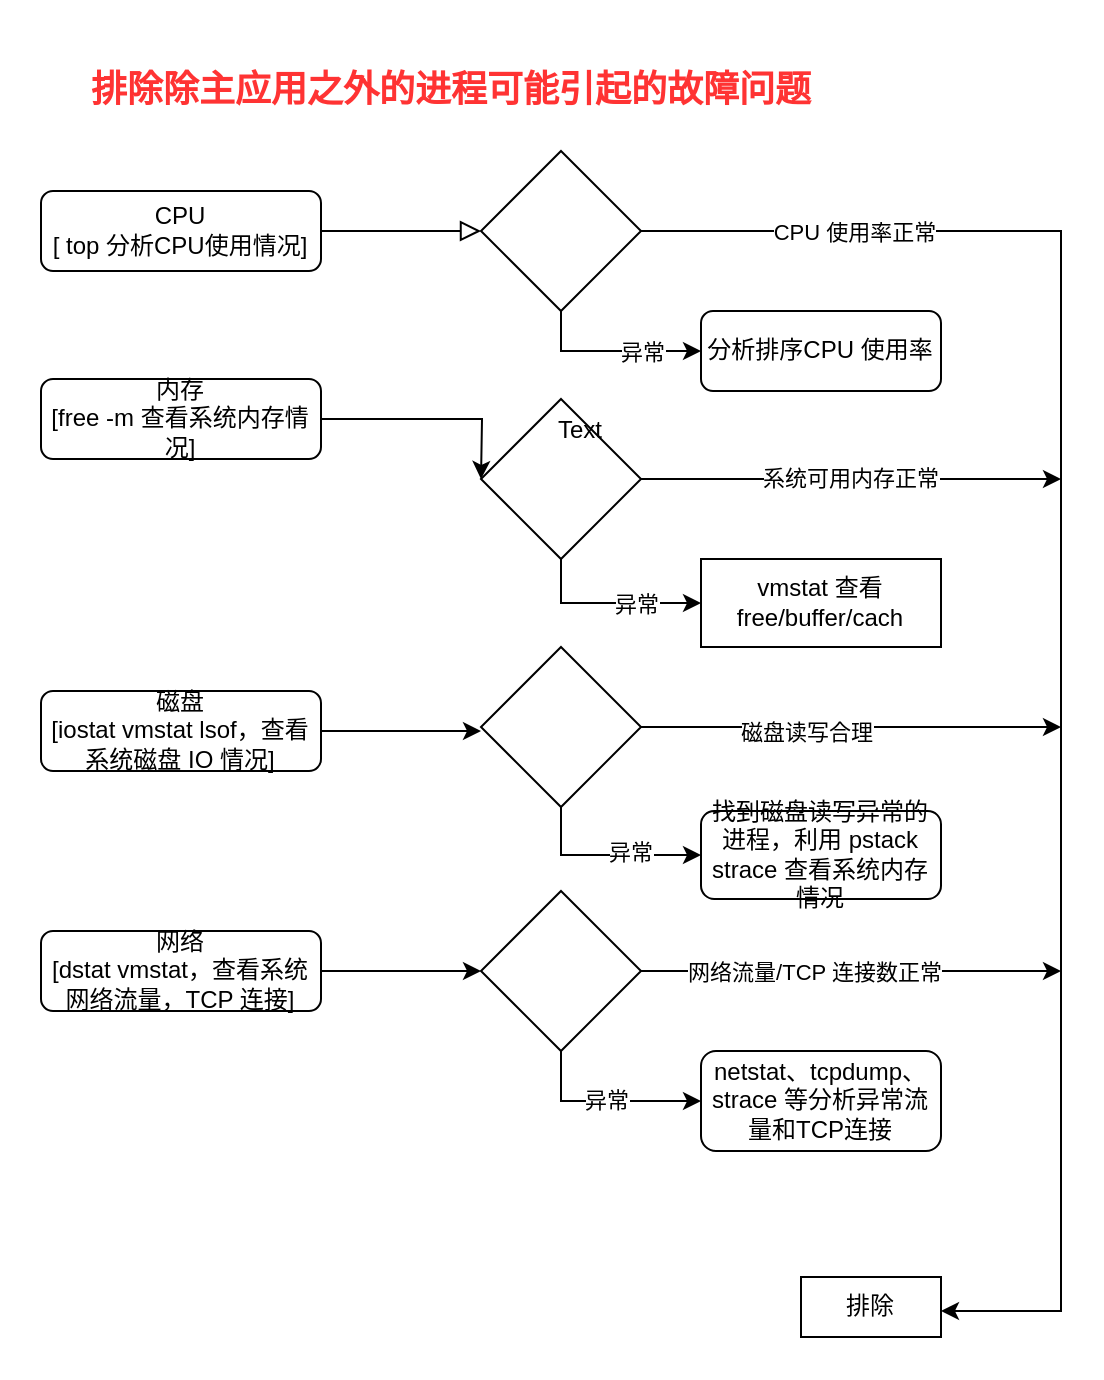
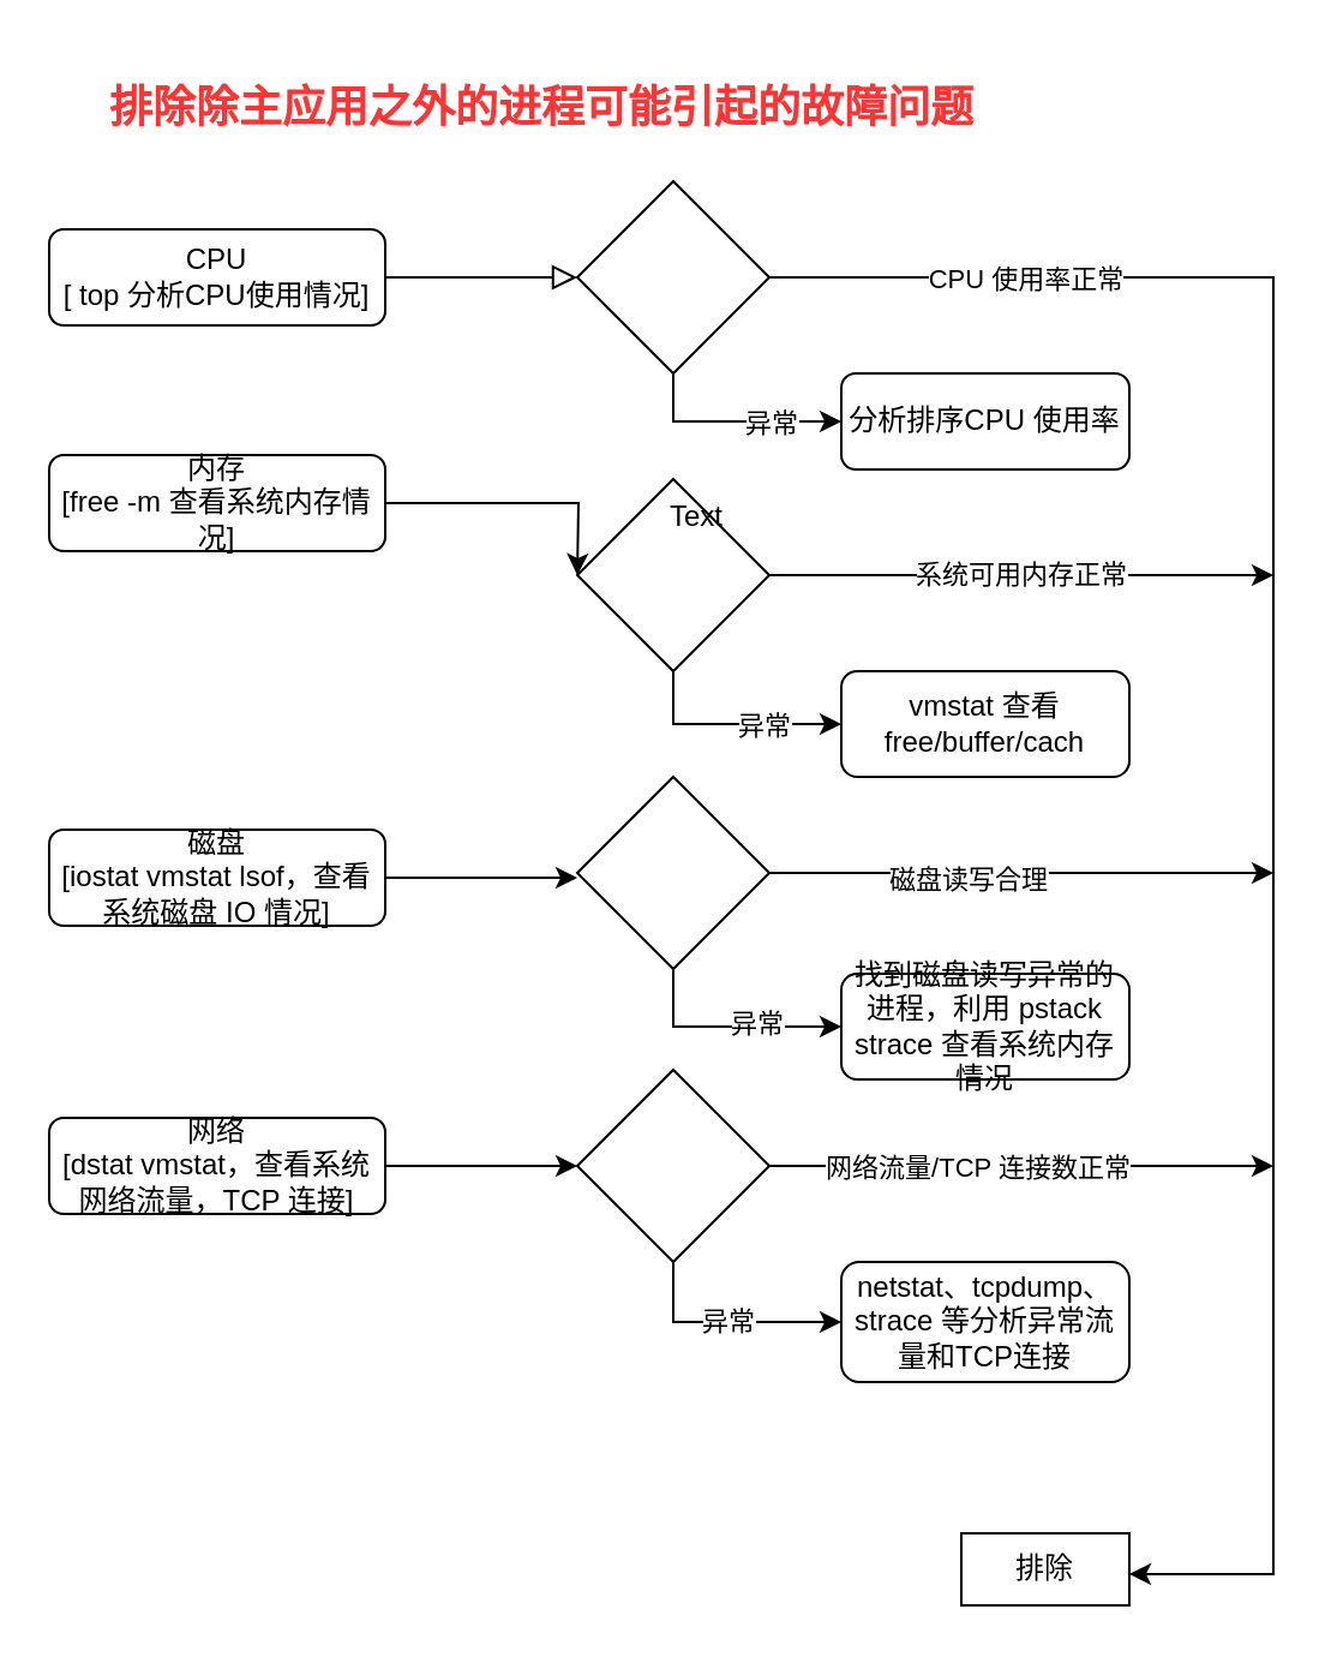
- <mxCell id="16" value="vmstat 查看&lt;br&gt;free/buffer/cach" style="whiteSpace=wrap;html=1;rounded=0;" parent="1" vertex="1"><mxGeometry x="350" y="279" width="120" height="44" as="geometry" /></mxCell>
+ <mxCell id="16" value="vmstat 查看&lt;br&gt;free/buffer/cach" style="rounded=1;whiteSpace=wrap;html=1;" parent="1" vertex="1"><mxGeometry x="350" y="279" width="120" height="44" as="geometry" /></mxCell>
